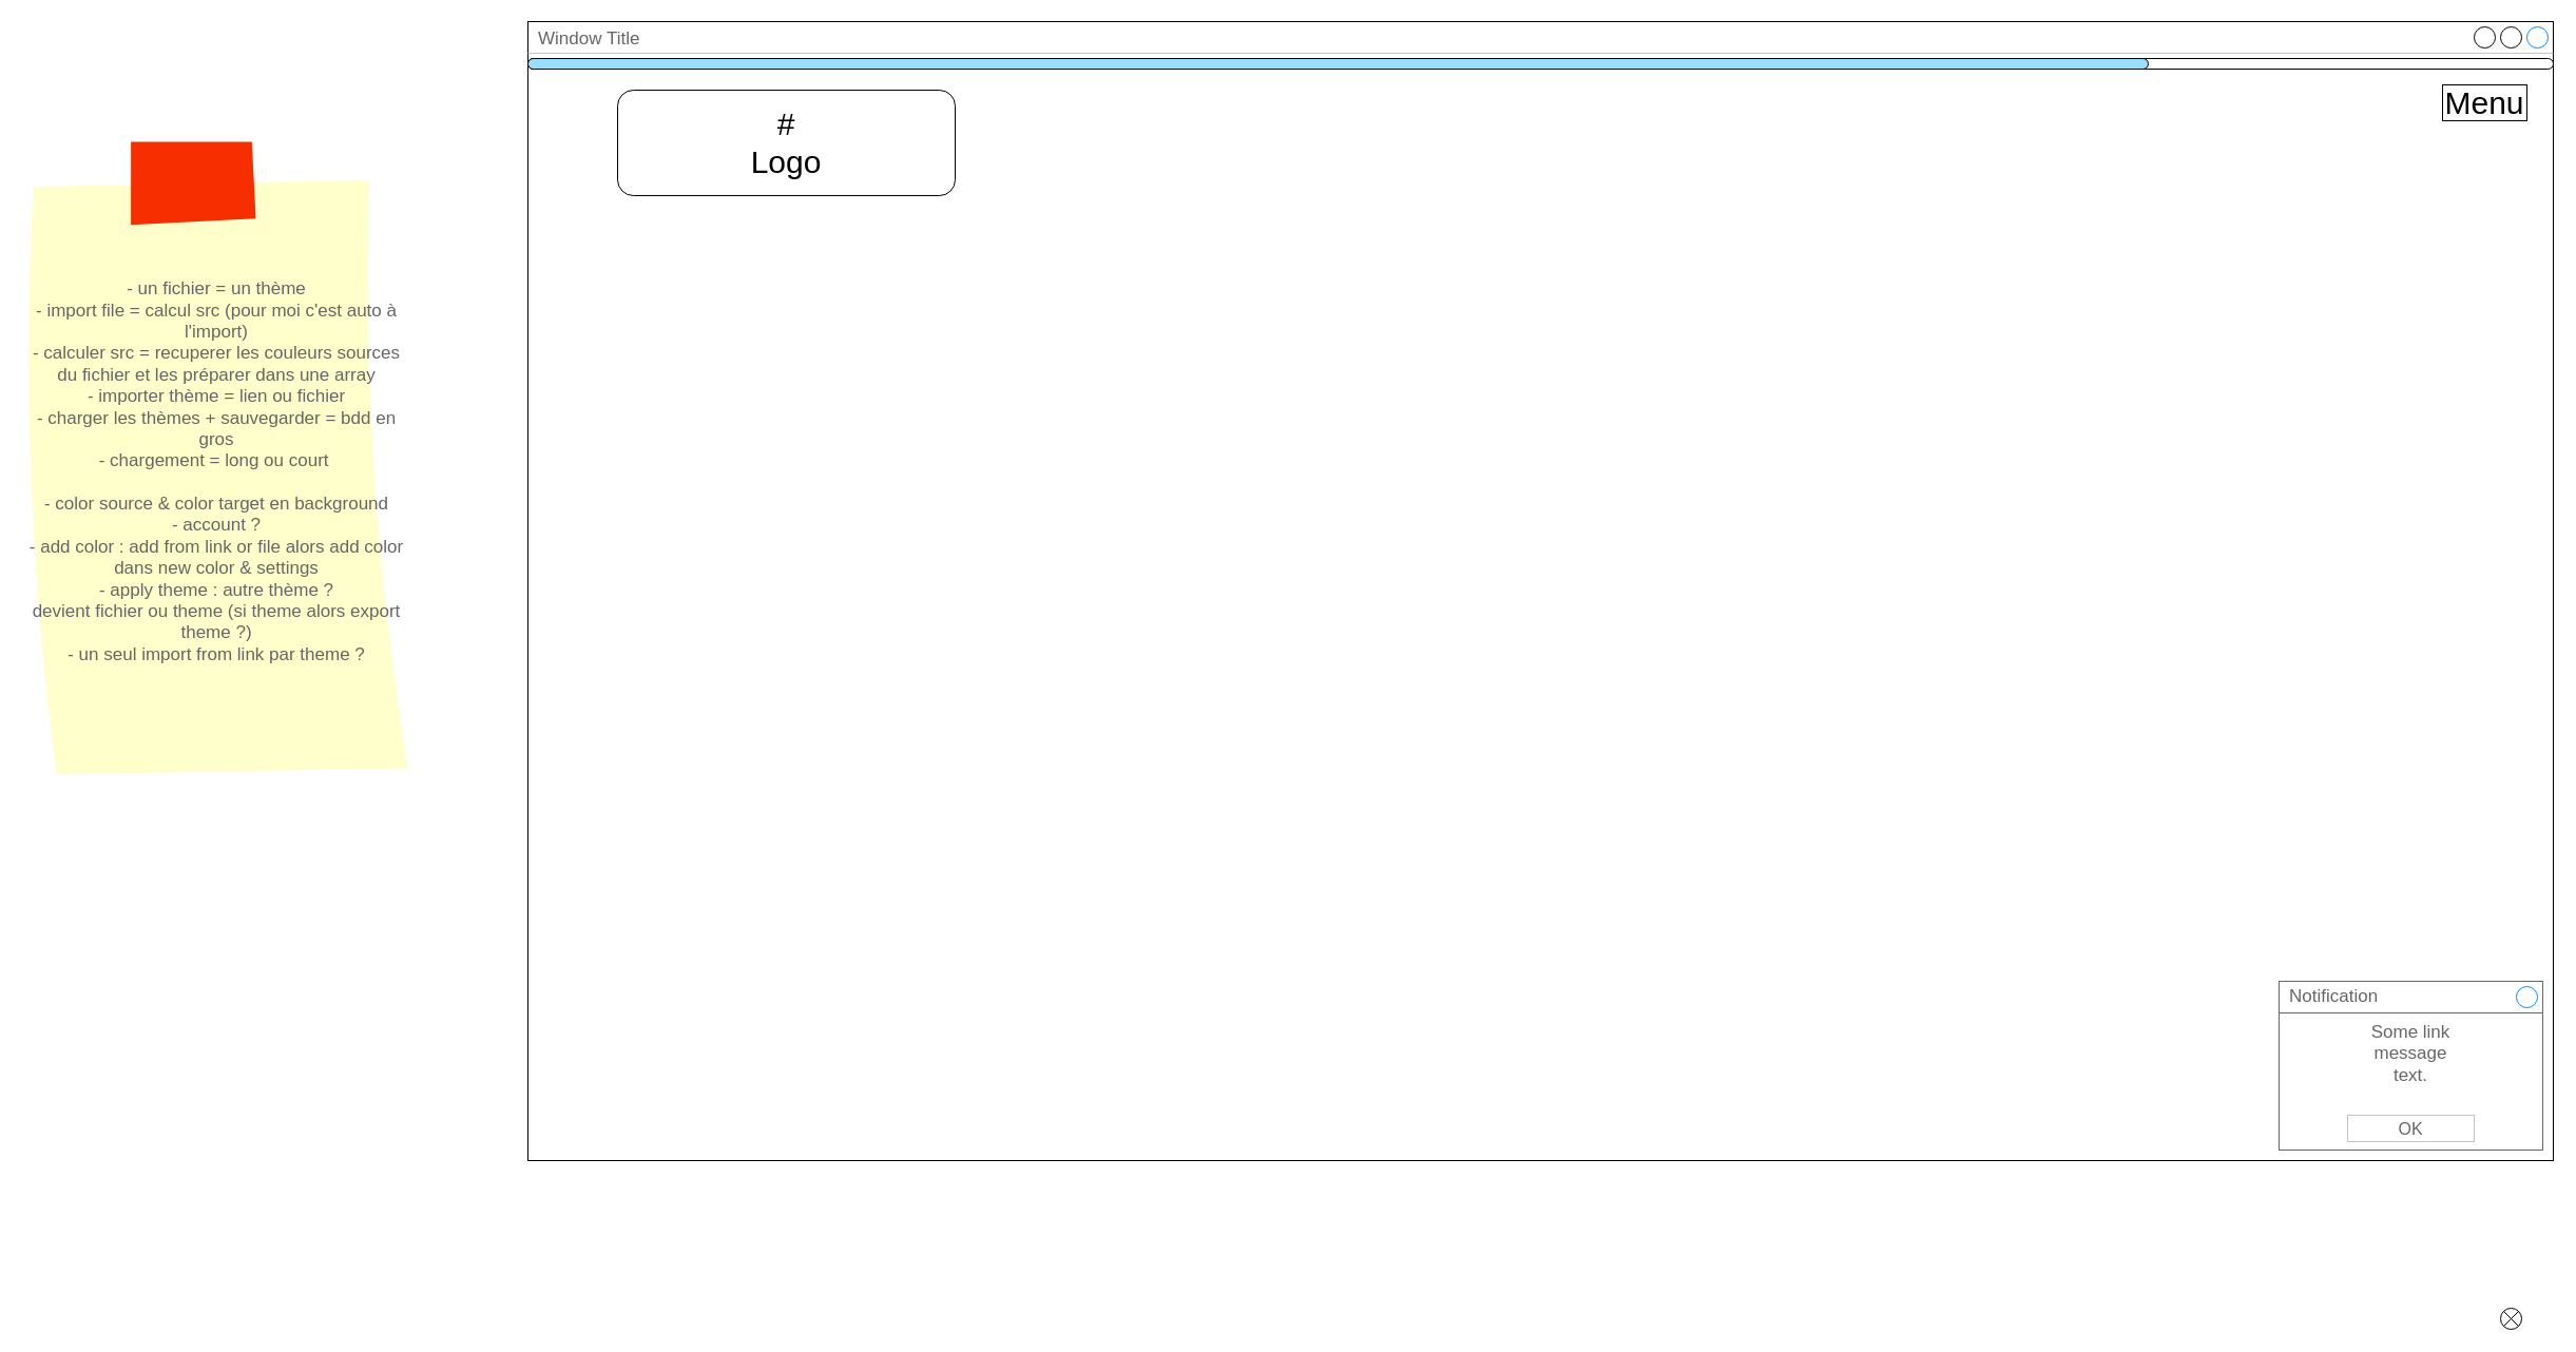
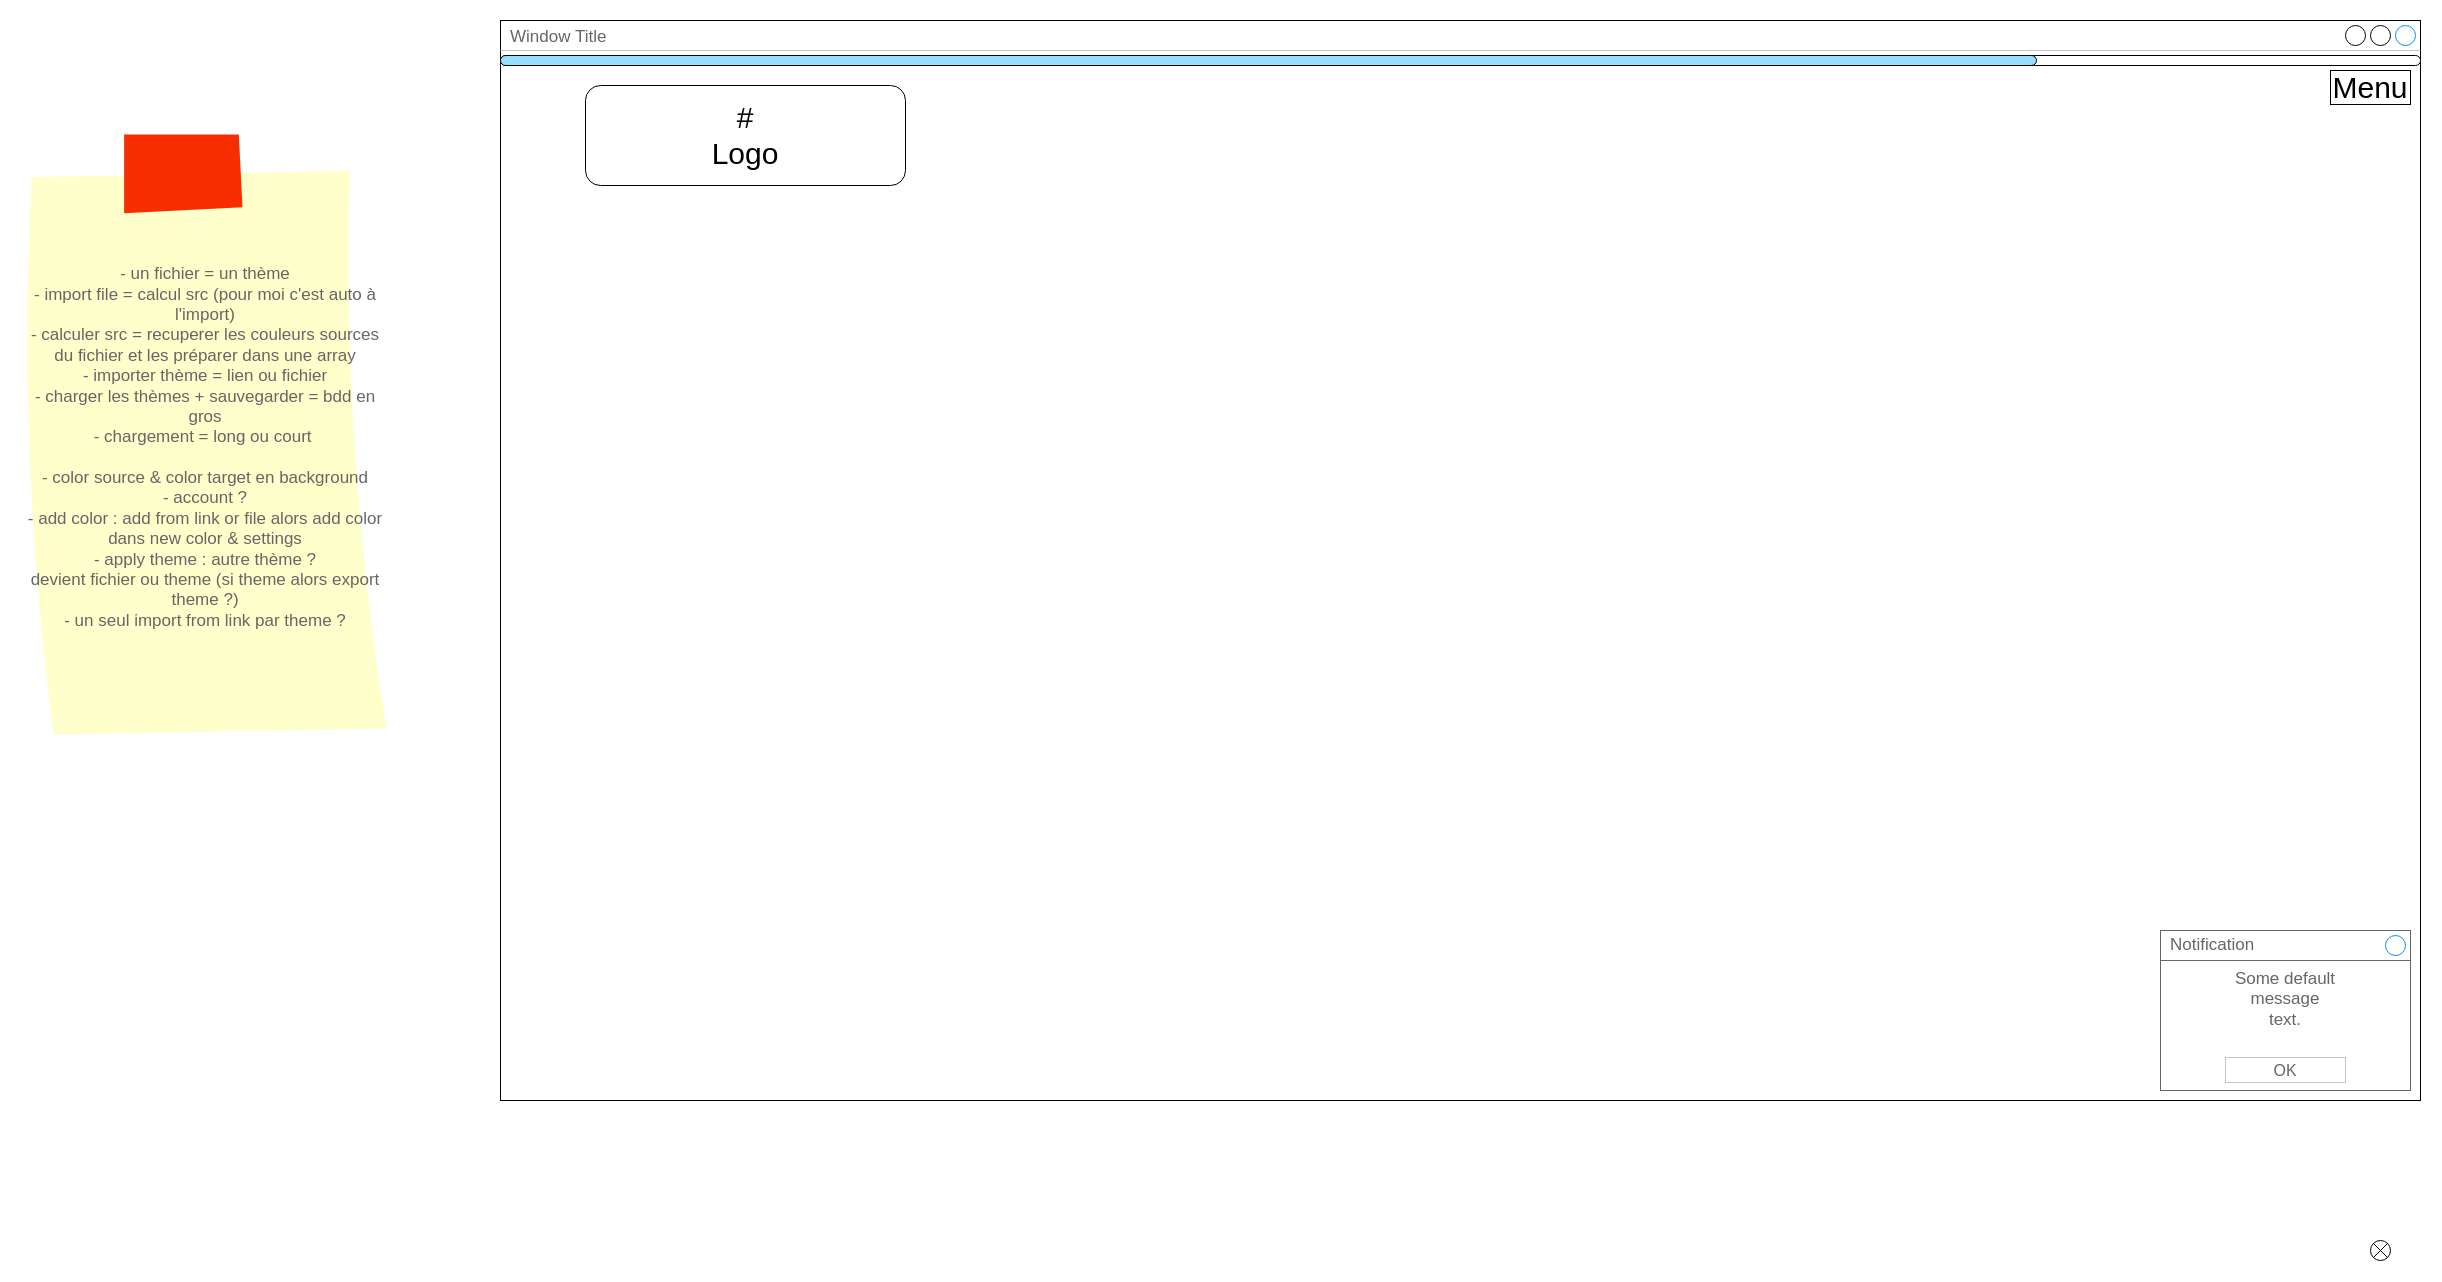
- <mxCell id="4" value="Menu" style="whiteSpace=wrap;html=1;align=center;treeFolding=1;treeMoving=1;newEdgeStyle={&quot;edgeStyle&quot;:&quot;elbowEdgeStyle&quot;,&quot;startArrow&quot;:&quot;none&quot;,&quot;endArrow&quot;:&quot;none&quot;};fontSize=30;movable=0;" parent="1" vertex="1"><mxGeometry x="2315" y="80" width="80" height="34" as="geometry" /></mxCell>
+ <mxCell id="4" value="Menu" style="whiteSpace=wrap;html=1;align=center;treeFolding=1;treeMoving=1;newEdgeStyle={&quot;edgeStyle&quot;:&quot;elbowEdgeStyle&quot;,&quot;startArrow&quot;:&quot;none&quot;,&quot;endArrow&quot;:&quot;none&quot;};fontSize=30;movable=0;" parent="1" vertex="1"><mxGeometry x="2330" y="70" width="80" height="34" as="geometry" /></mxCell>
- <mxCell id="8" value="Some link&#10;message&#10;text." style="strokeWidth=1;shadow=0;dashed=0;align=center;html=1;shape=mxgraph.mockup.containers.rrect;rSize=0;strokeColor=#666666;fontColor=#666666;fontSize=17;verticalAlign=top;whiteSpace=wrap;fillColor=#ffffff;spacingTop=32;rounded=1;glass=0;sketch=0;movable=0;" parent="1" vertex="1"><mxGeometry x="2160" y="930" width="250" height="160" as="geometry" /></mxCell>
+ <mxCell id="8" value="Some default&#10;message&#10;text." style="strokeWidth=1;shadow=0;dashed=0;align=center;html=1;shape=mxgraph.mockup.containers.rrect;rSize=0;strokeColor=#666666;fontColor=#666666;fontSize=17;verticalAlign=top;whiteSpace=wrap;fillColor=#ffffff;spacingTop=32;rounded=1;glass=0;sketch=0;movable=0;" parent="1" vertex="1"><mxGeometry x="2160" y="930" width="250" height="160" as="geometry" /></mxCell>
